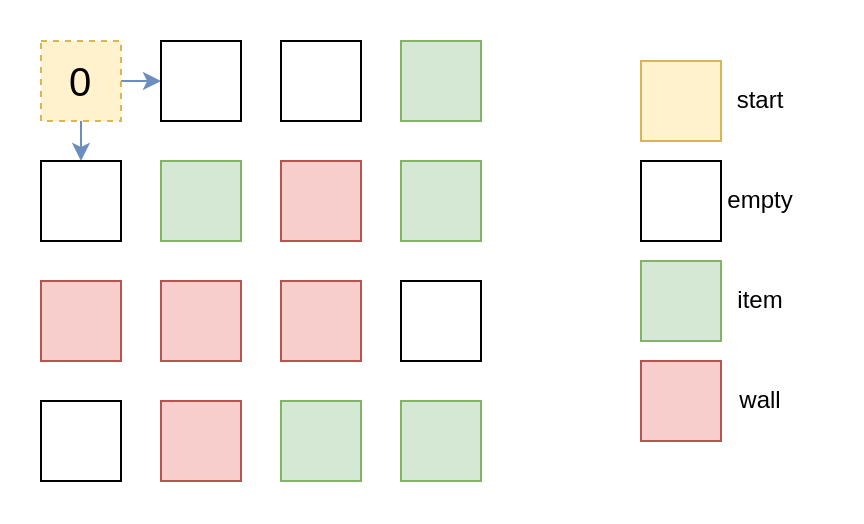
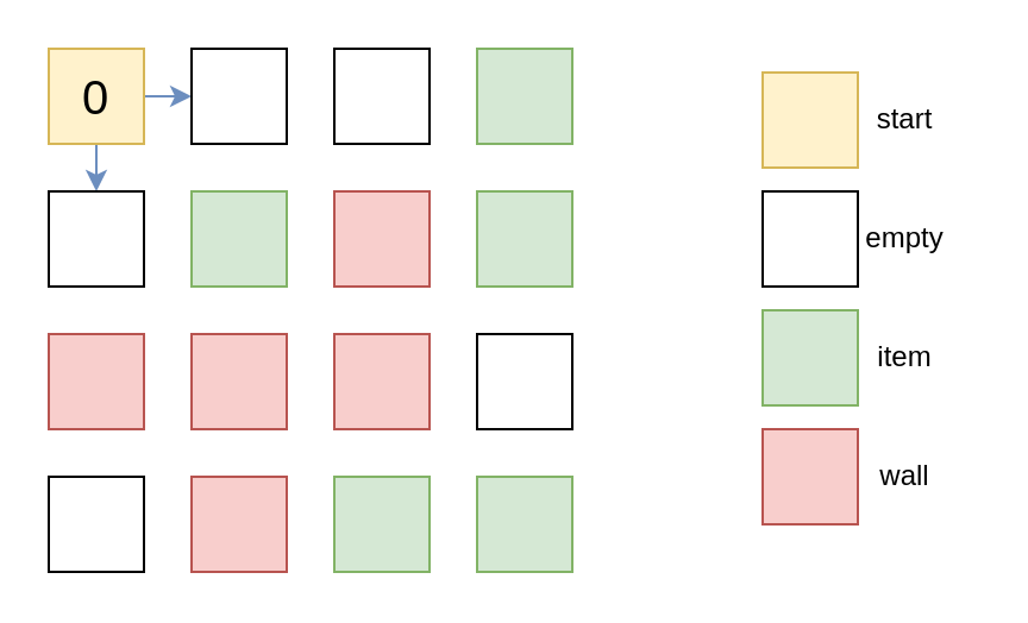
- <mxCell id="4" value="0" style="rounded=0;whiteSpace=wrap;html=1;fillColor=#fff2cc;strokeColor=#d6b656;fontSize=20;dashed=1;" vertex="1" parent="1"><mxGeometry x="20" y="20" width="40" height="40" as="geometry" /></mxCell>
+ <mxCell id="4" value="0" style="rounded=0;whiteSpace=wrap;html=1;fillColor=#fff2cc;strokeColor=#d6b656;fontSize=20;" vertex="1" parent="1"><mxGeometry x="20" y="20" width="40" height="40" as="geometry" /></mxCell>
